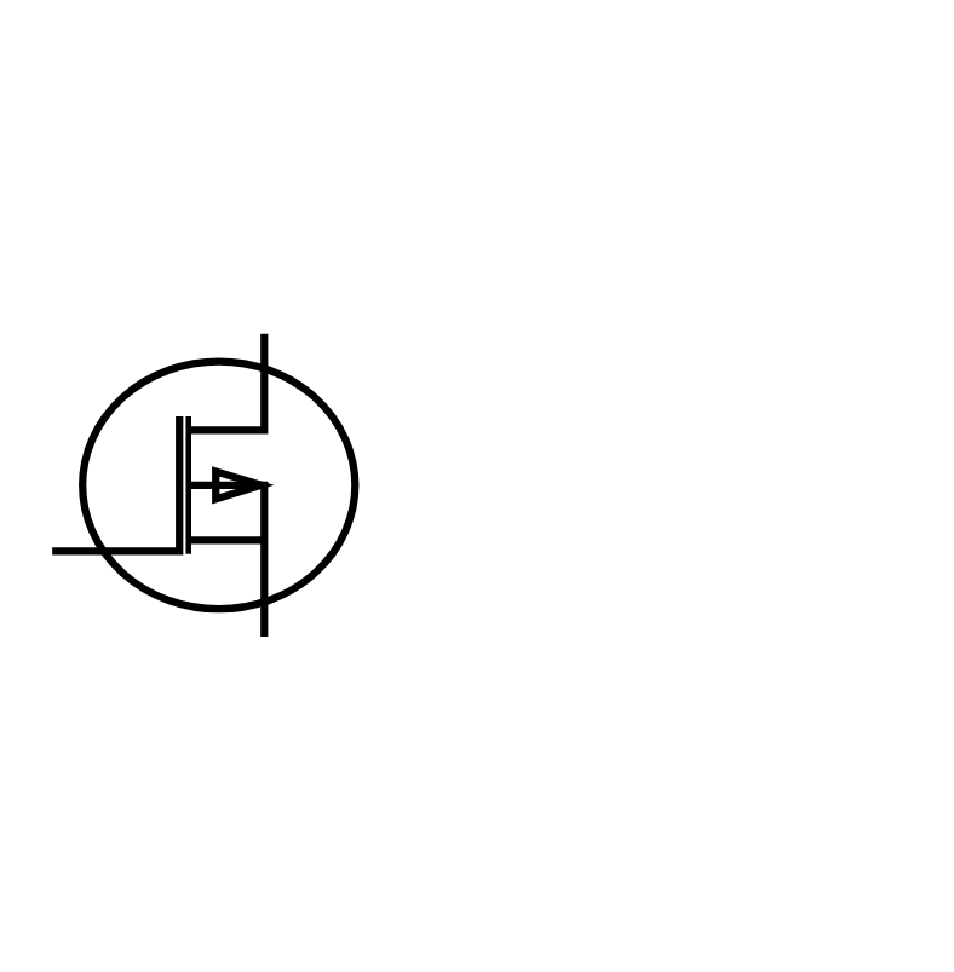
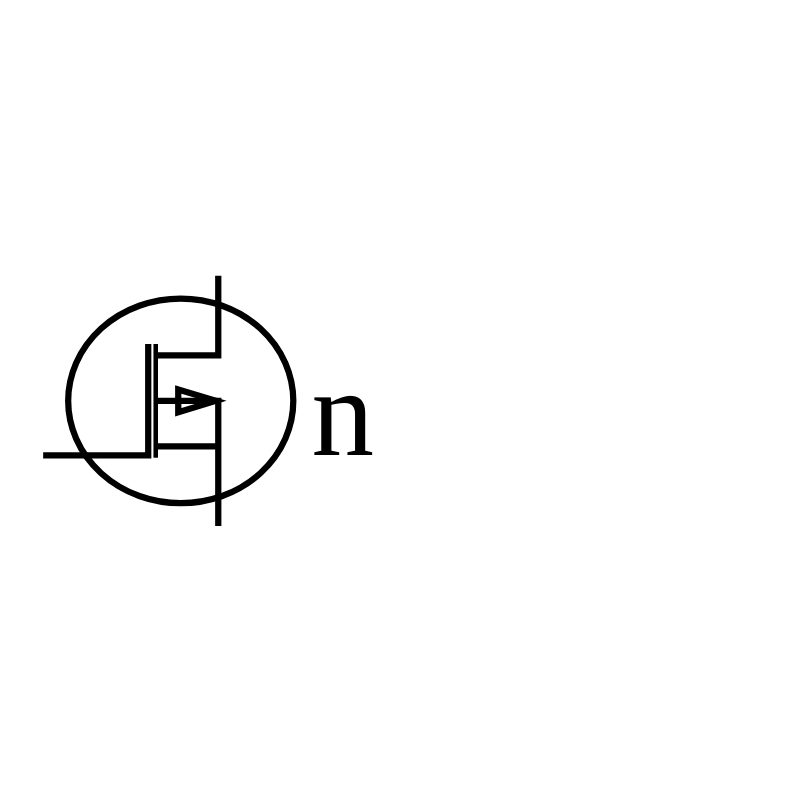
+ <mxCell id="3" value="n" style="rounded=0;whiteSpace=wrap;html=1;fontFamily=Black Ops One;aspect=fixed;fontSize=100;fillColor=none;strokeColor=none;movable=0;resizable=0;rotatable=0;deletable=0;editable=0;locked=1;connectable=0;" parent="1" vertex="1"><mxGeometry x="234" y="240" width="80" height="180" as="geometry" /></mxCell>
